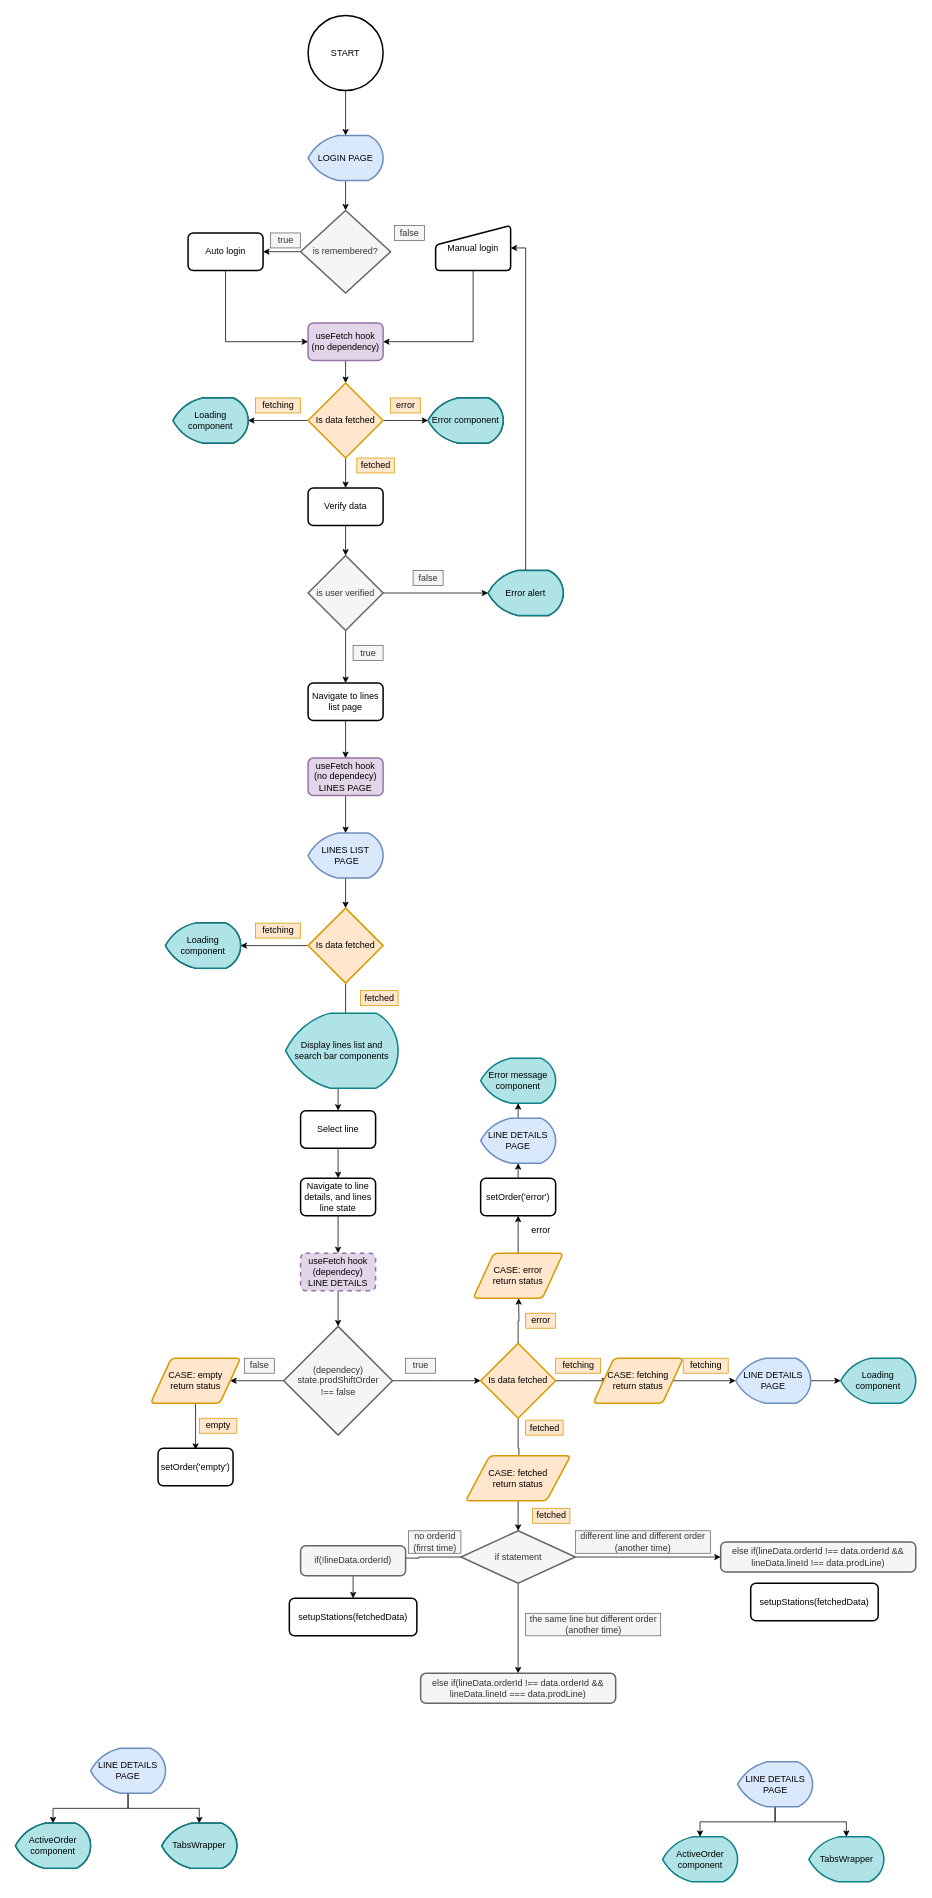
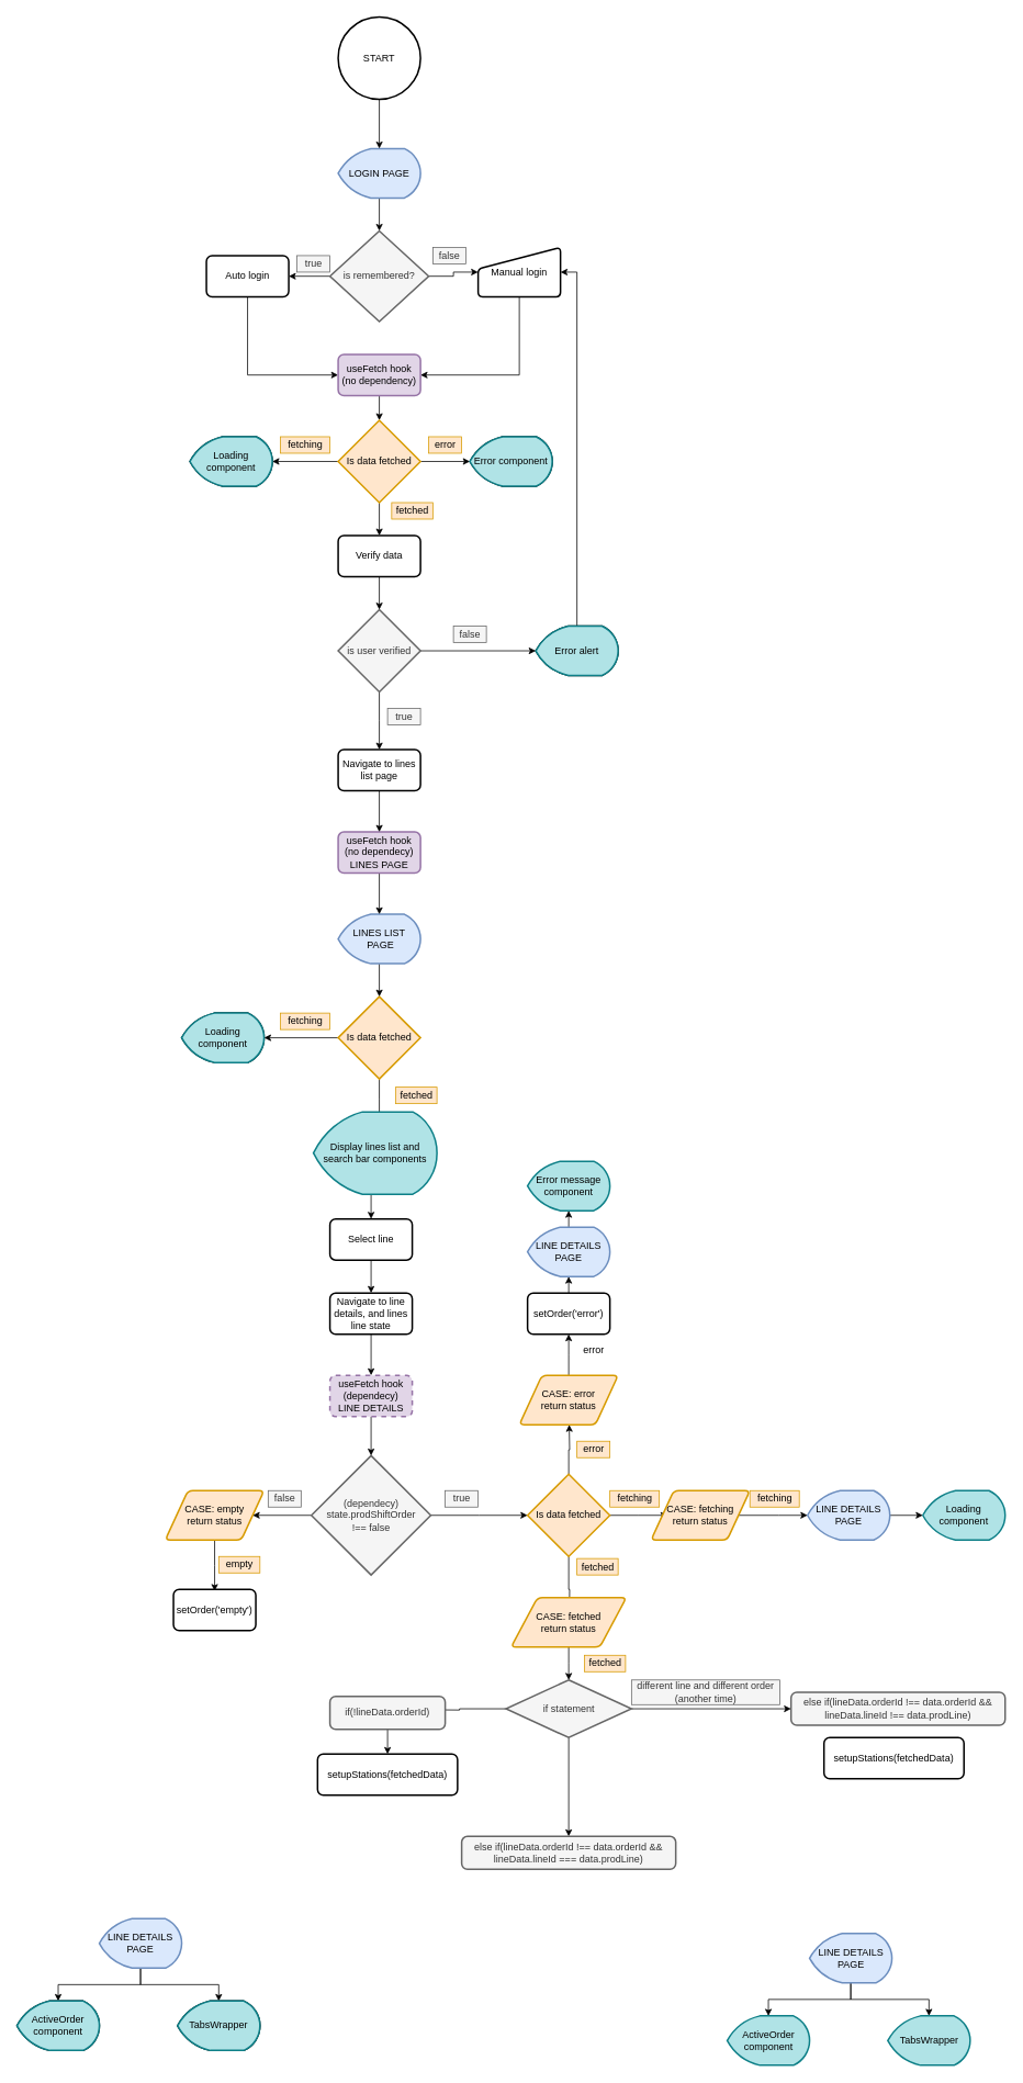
+ <mxCell id="7" style="edgeStyle=orthogonalEdgeStyle;rounded=0;orthogonalLoop=1;jettySize=auto;html=1;exitX=1;exitY=0.5;exitDx=0;exitDy=0;exitPerimeter=0;entryX=0;entryY=0.5;entryDx=0;entryDy=0;" edge="1" parent="1" source="8" target="94"><mxGeometry relative="1" as="geometry"><mxPoint x="580" y="335" as="targetPoint" /></mxGeometry></mxCell>
- <mxCell id="112" value="no orderId&lt;br&gt;(firrst time)" style="text;html=1;align=center;verticalAlign=middle;resizable=0;points=[];autosize=1;strokeColor=#666666;fillColor=#f5f5f5;fontColor=#333333;" vertex="1" parent="1"><mxGeometry x="543.75" y="2040" width="70" height="30" as="geometry" /></mxCell>
- <mxCell id="114" value="the same line but different order&lt;br&gt;(another time)" style="text;html=1;align=center;verticalAlign=middle;resizable=0;points=[];autosize=1;strokeColor=#666666;fillColor=#f5f5f5;fontColor=#333333;" vertex="1" parent="1"><mxGeometry x="700" y="2150" width="180" height="30" as="geometry" /></mxCell>
